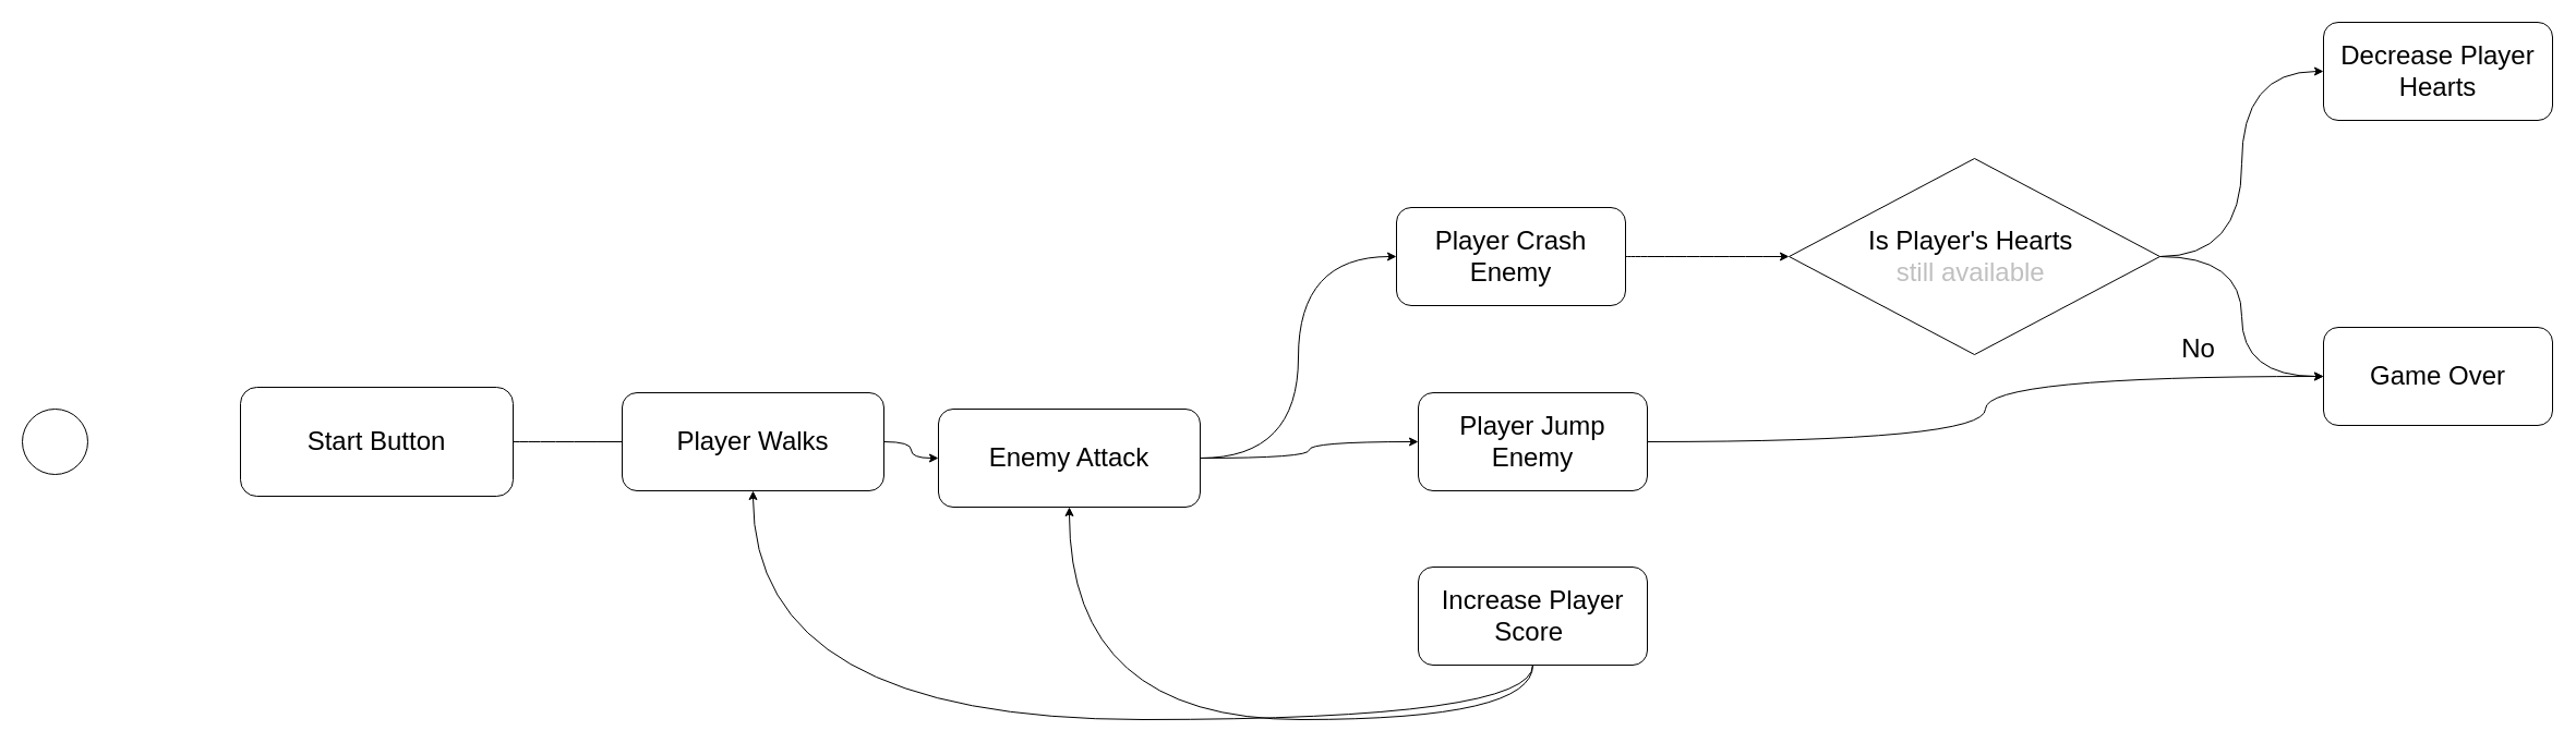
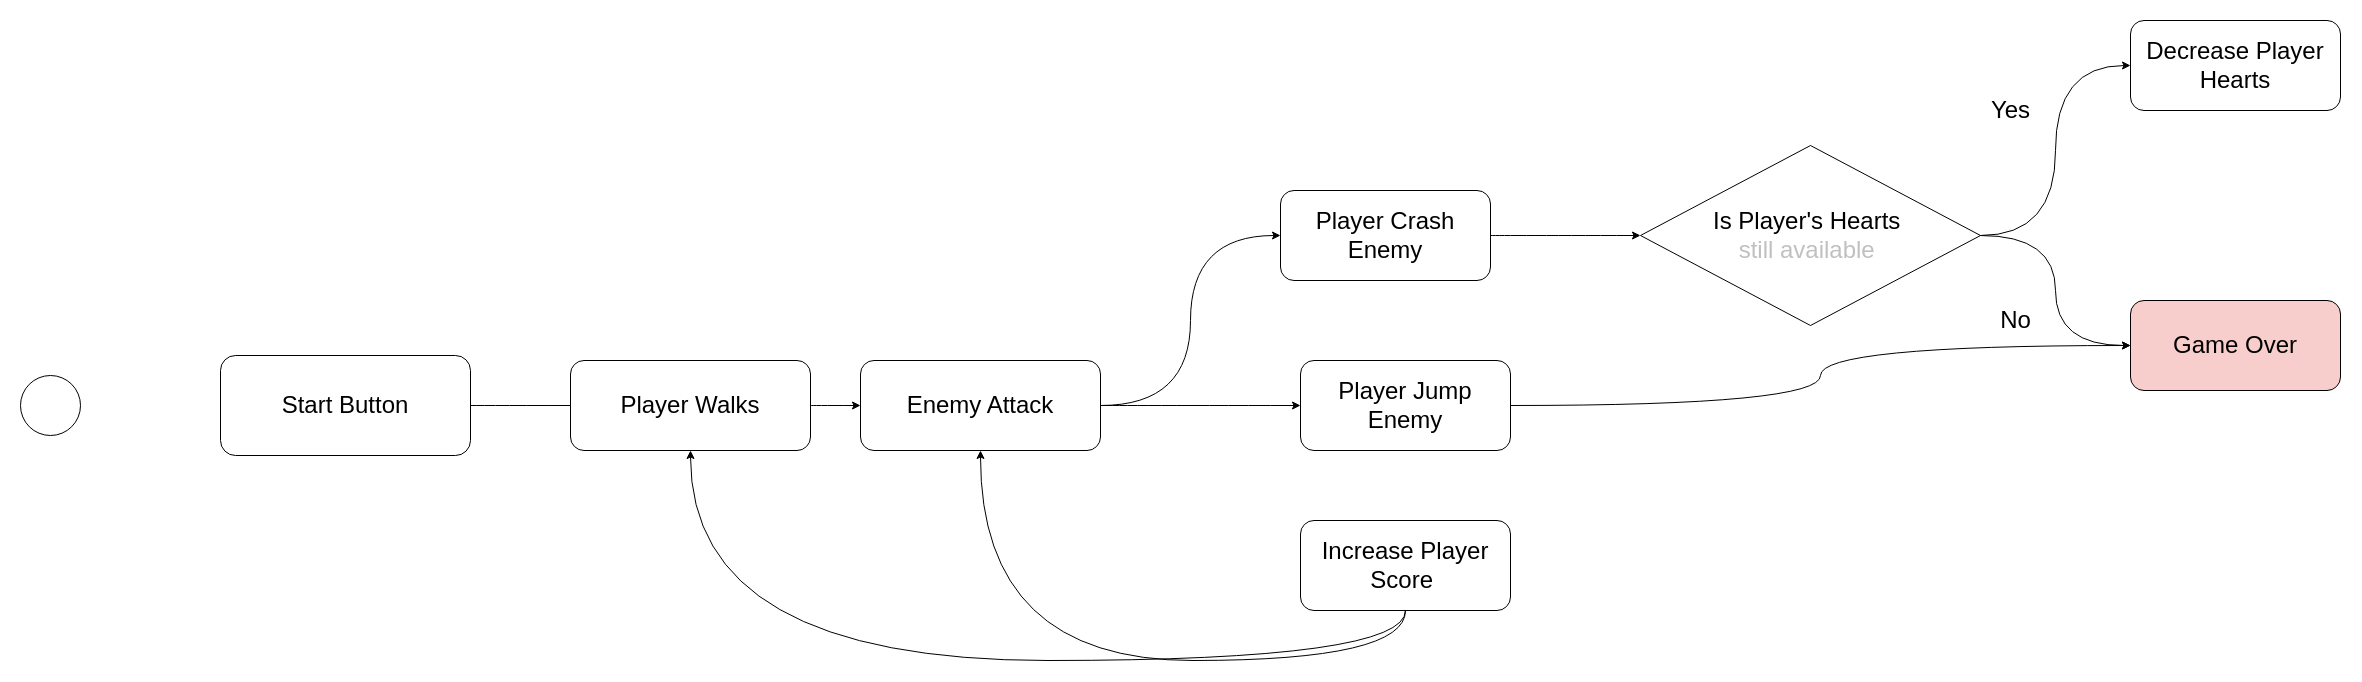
+ <mxCell id="15" value="&lt;font style=&quot;font-size: 24px;&quot;&gt;Yes&lt;/font&gt;" style="text;html=1;align=center;verticalAlign=middle;resizable=0;points=[];autosize=1;strokeColor=none;fillColor=none;" vertex="1" parent="1"><mxGeometry x="1980" y="90" width="60" height="40" as="geometry" /></mxCell>
- <mxCell id="14" value="&lt;span style=&quot;font-size: 24px;&quot;&gt;Game Over&lt;/span&gt;" style="rounded=1;whiteSpace=wrap;html=1;" vertex="1" parent="1"><mxGeometry x="2130" y="300" width="210" height="90" as="geometry" /></mxCell>
+ <mxCell id="14" value="&lt;span style=&quot;font-size: 24px;&quot;&gt;Game Over&lt;/span&gt;" style="rounded=1;whiteSpace=wrap;html=1;fillColor=#f8cecc;" vertex="1" parent="1"><mxGeometry x="2130" y="300" width="210" height="90" as="geometry" /></mxCell>
- <mxCell id="5" value="&lt;font style=&quot;font-size: 24px;&quot;&gt;Enemy Attack&lt;/font&gt;" style="rounded=1;whiteSpace=wrap;html=1;" vertex="1" parent="1"><mxGeometry x="860" y="375" width="240" height="90" as="geometry" /></mxCell>
+ <mxCell id="5" value="&lt;font style=&quot;font-size: 24px;&quot;&gt;Enemy Attack&lt;/font&gt;" style="rounded=1;whiteSpace=wrap;html=1;" vertex="1" parent="1"><mxGeometry x="860" y="360" width="240" height="90" as="geometry" /></mxCell>
